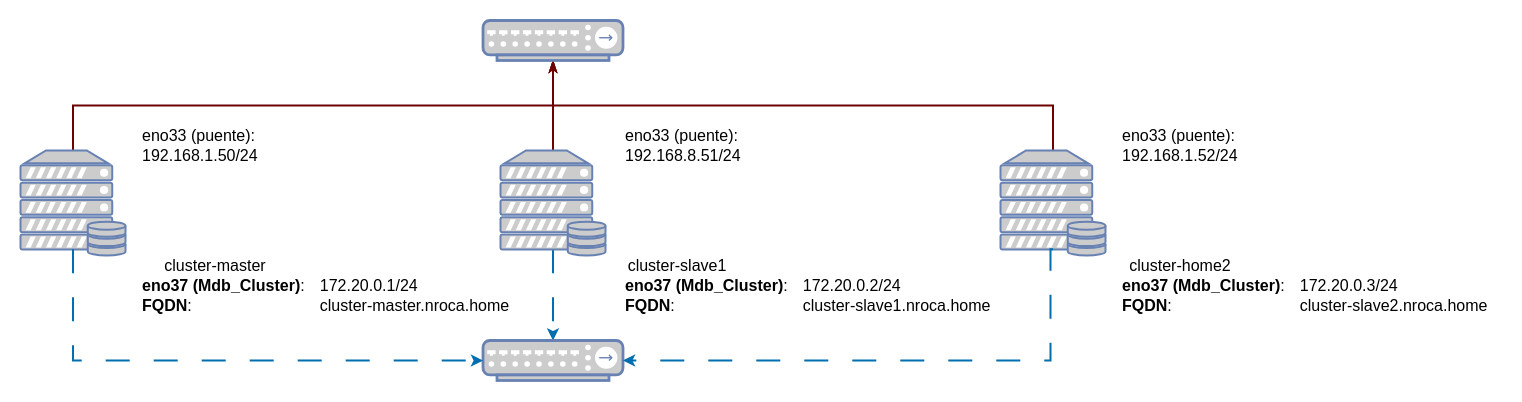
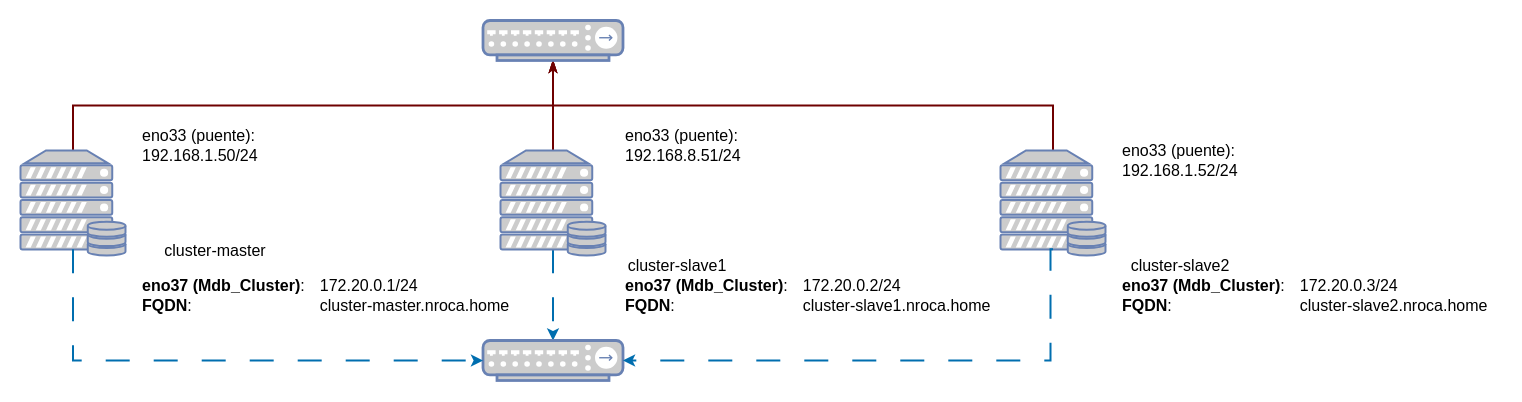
- <mxCell id="20" value="eno33 (puente): 192.168.1.52/24" style="text;html=1;align=left;verticalAlign=middle;whiteSpace=wrap;rounded=0;fontSize=16;" parent="1" vertex="1"><mxGeometry x="1120" y="130" width="220" height="30" as="geometry" /></mxCell>
+ <mxCell id="20" value="eno33 (puente): 192.168.1.52/24" style="text;html=1;align=left;verticalAlign=middle;whiteSpace=wrap;rounded=0;fontSize=16;" parent="1" vertex="1"><mxGeometry x="1120" y="145" width="220" height="30" as="geometry" /></mxCell>
- <mxCell id="9" value="cluster-master" style="text;html=1;align=center;verticalAlign=middle;whiteSpace=wrap;rounded=0;fontSize=16;" parent="1" vertex="1"><mxGeometry x="140" y="250" width="150" height="30" as="geometry" /></mxCell>
+ <mxCell id="9" value="cluster-master" style="text;html=1;align=center;verticalAlign=middle;whiteSpace=wrap;rounded=0;fontSize=16;" parent="1" vertex="1"><mxGeometry x="140" y="235" width="150" height="30" as="geometry" /></mxCell>
- <mxCell id="21" value="cluster-home2" style="text;html=1;align=center;verticalAlign=middle;whiteSpace=wrap;rounded=0;fontSize=16;" parent="1" vertex="1"><mxGeometry x="1120" y="250" width="120" height="30" as="geometry" /></mxCell>
+ <mxCell id="21" value="cluster-slave2" style="text;html=1;align=center;verticalAlign=middle;whiteSpace=wrap;rounded=0;fontSize=16;" parent="1" vertex="1"><mxGeometry x="1120" y="250" width="120" height="30" as="geometry" /></mxCell>
